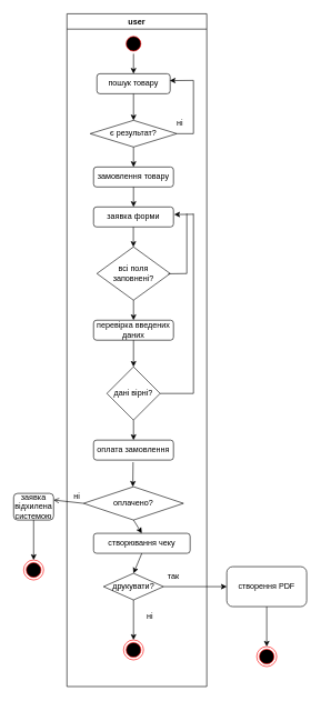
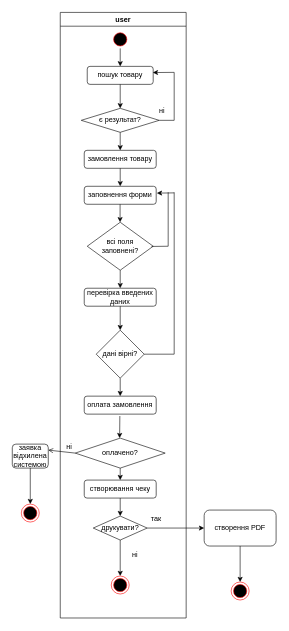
- <mxCell id="8" value="заявка форми" style="rounded=1;whiteSpace=wrap;html=1;" vertex="1" parent="2"><mxGeometry x="40" y="290" width="120" height="30" as="geometry" /></mxCell>
+ <mxCell id="8" value="заповнення форми" style="rounded=1;whiteSpace=wrap;html=1;" vertex="1" parent="2"><mxGeometry x="40" y="290" width="120" height="30" as="geometry" /></mxCell>
- <mxCell id="17" value="створювання чеку" style="rounded=1;whiteSpace=wrap;html=1;" vertex="1" parent="2"><mxGeometry x="40" y="780" width="145" height="30" as="geometry" /></mxCell>
+ <mxCell id="17" value="створювання чеку" style="rounded=1;whiteSpace=wrap;html=1;" vertex="1" parent="2"><mxGeometry x="40" y="780" width="120" height="30" as="geometry" /></mxCell>
